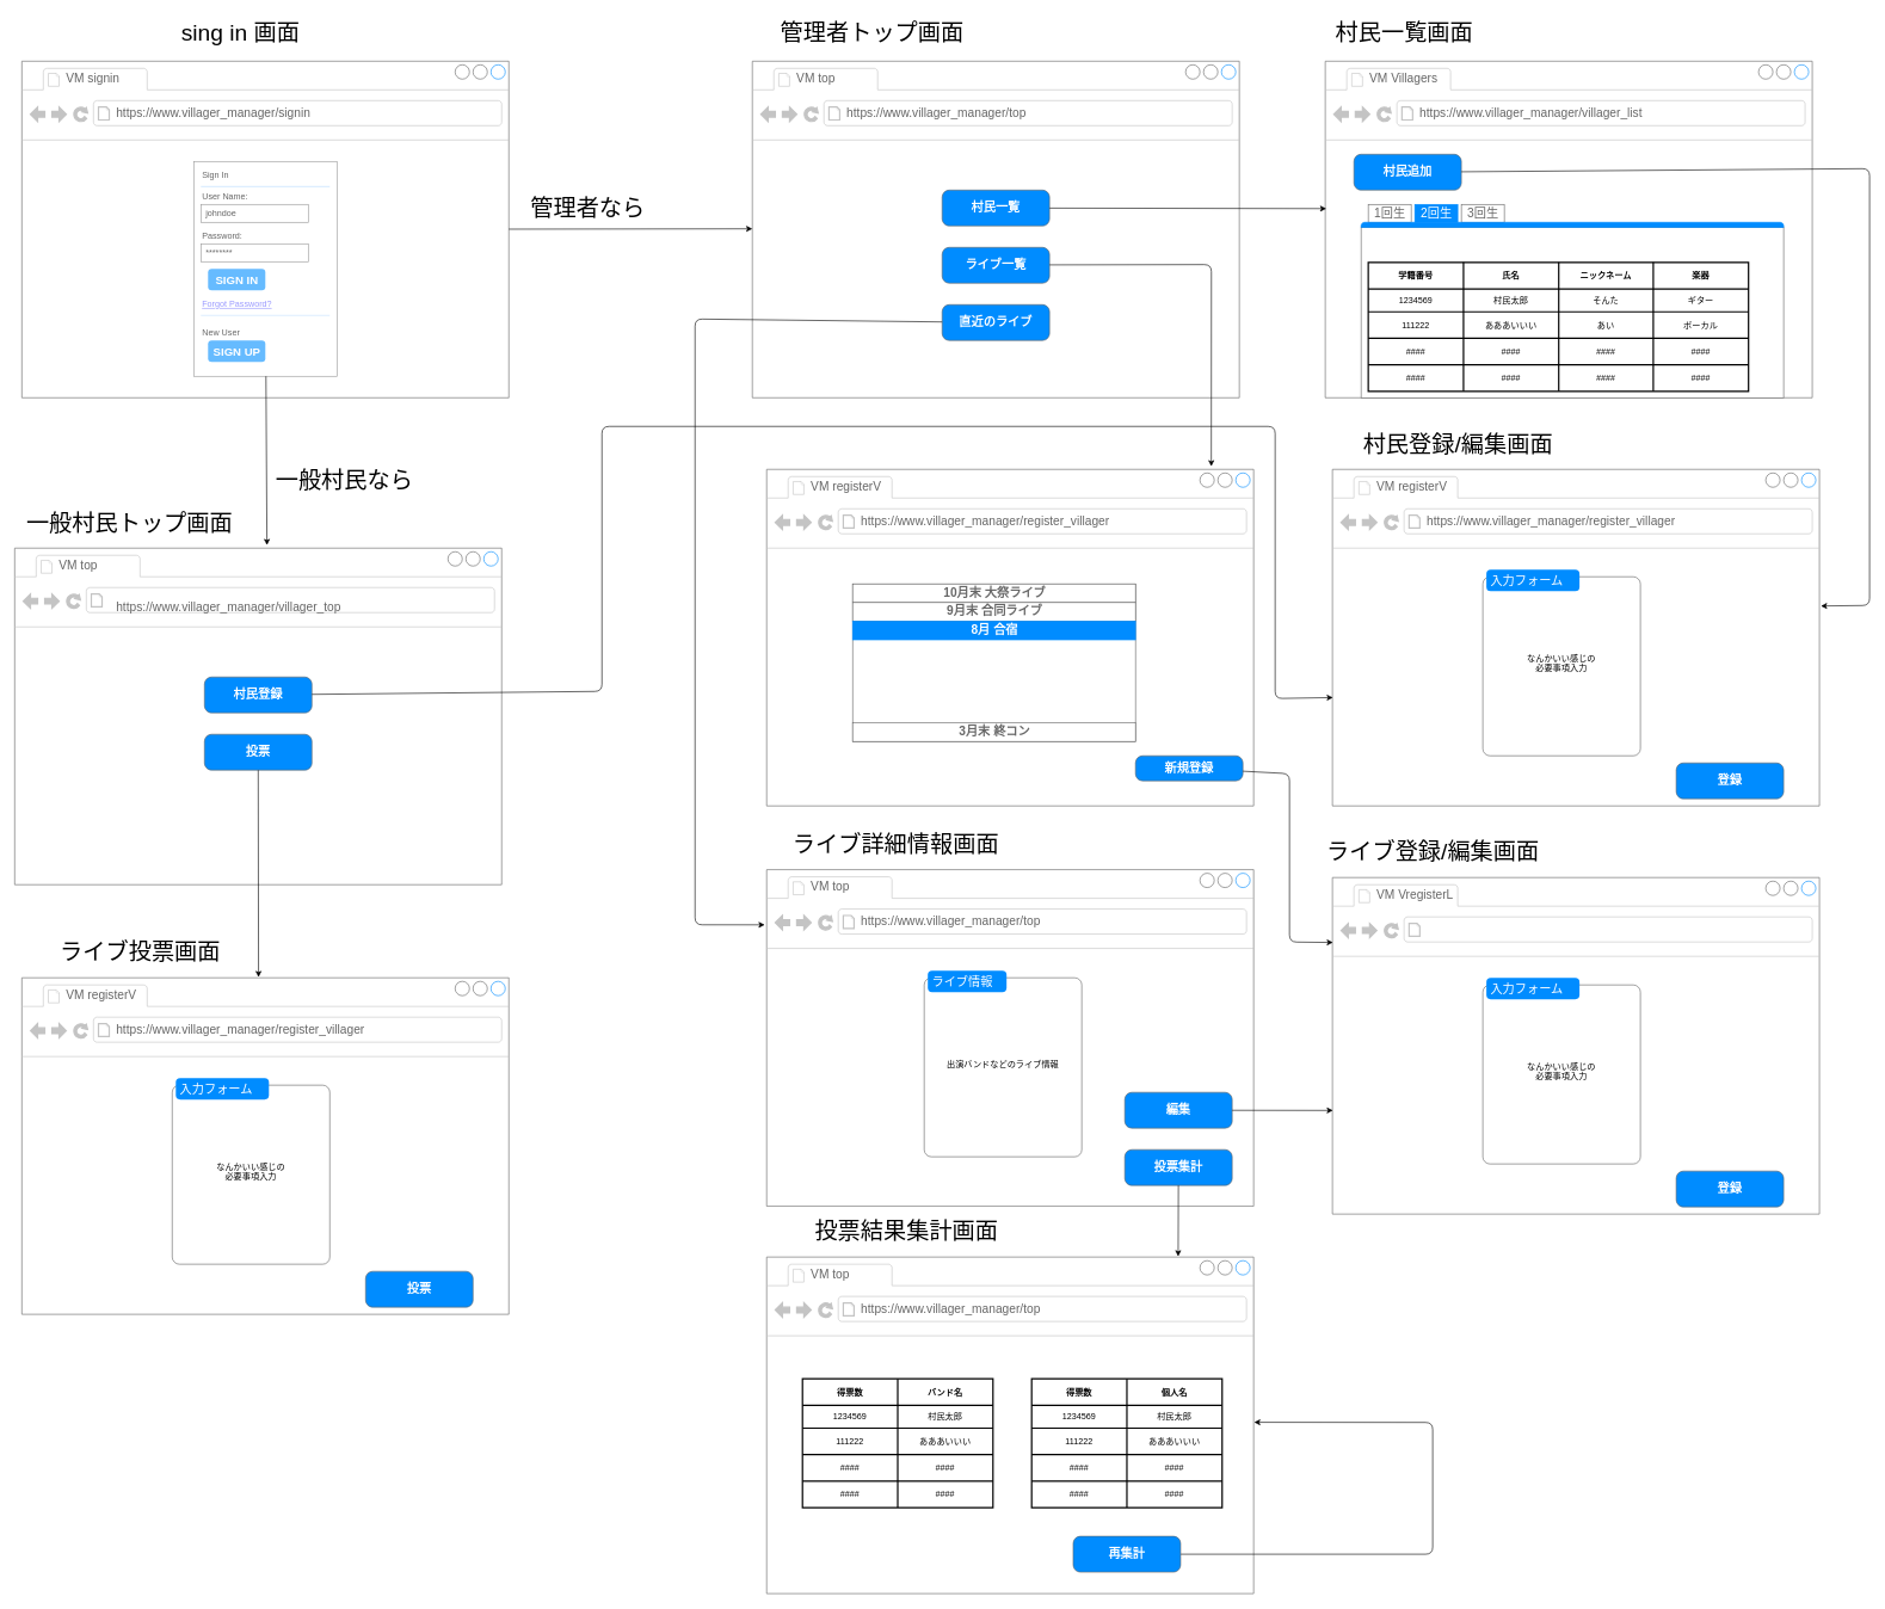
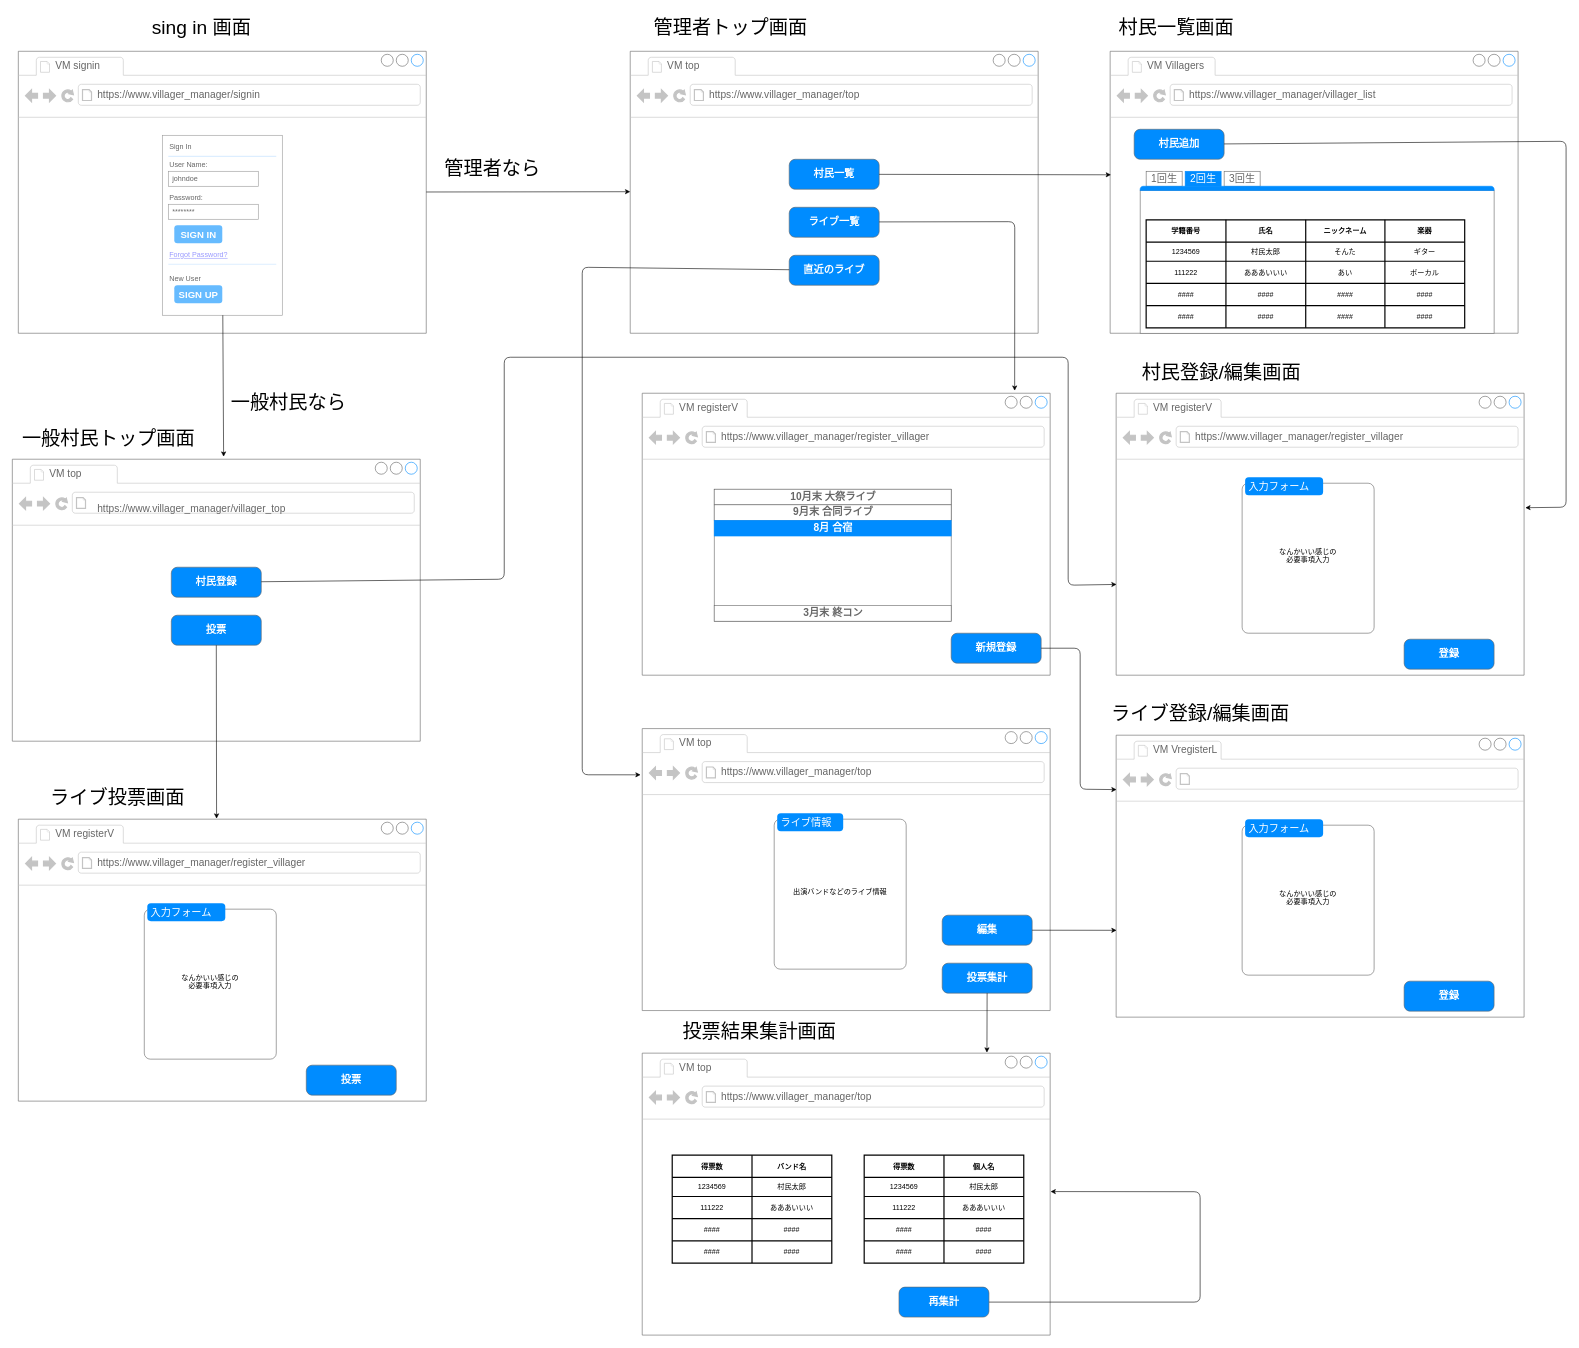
- <mxCell id="124" value="管理者なら" style="text;html=1;align=center;verticalAlign=middle;resizable=0;points=[];autosize=1;strokeColor=none;fillColor=none;fontSize=32;" parent="1" vertex="1"><mxGeometry x="730" y="265" width="180" height="50" as="geometry" /></mxCell>
+ <mxCell id="124" value="管理者なら" style="text;html=1;align=center;verticalAlign=middle;resizable=0;points=[];autosize=1;strokeColor=none;fillColor=none;fontSize=32;" parent="1" vertex="1"><mxGeometry x="730" y="255" width="180" height="50" as="geometry" /></mxCell>
- <mxCell id="78" value="新規登録" style="strokeWidth=1;shadow=0;dashed=0;align=center;html=1;shape=mxgraph.mockup.buttons.button;strokeColor=#666666;fontColor=#ffffff;mainText=;buttonStyle=round;fontSize=17;fontStyle=1;fillColor=#008cff;whiteSpace=wrap;" parent="70" vertex="1"><mxGeometry x="515" y="400" width="150" height="35" as="geometry" /></mxCell>
+ <mxCell id="78" value="新規登録" style="strokeWidth=1;shadow=0;dashed=0;align=center;html=1;shape=mxgraph.mockup.buttons.button;strokeColor=#666666;fontColor=#ffffff;mainText=;buttonStyle=round;fontSize=17;fontStyle=1;fillColor=#008cff;whiteSpace=wrap;" parent="70" vertex="1"><mxGeometry x="515" y="400" width="150" height="50" as="geometry" /></mxCell>
- <mxCell id="151" value="ライブ詳細情報画面" style="text;html=1;align=center;verticalAlign=middle;resizable=0;points=[];autosize=1;strokeColor=none;fillColor=none;fontSize=32;" vertex="1" parent="1"><mxGeometry x="1095" y="1155" width="310" height="50" as="geometry" /></mxCell>
